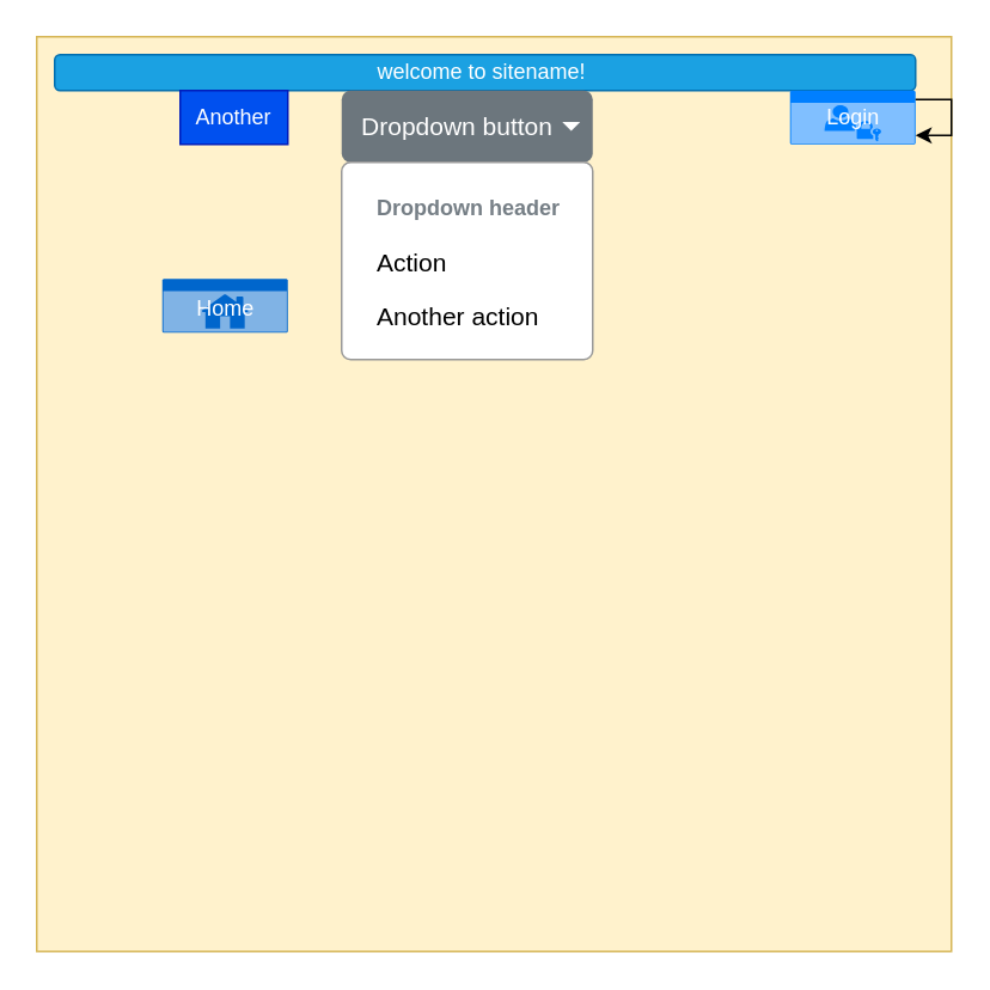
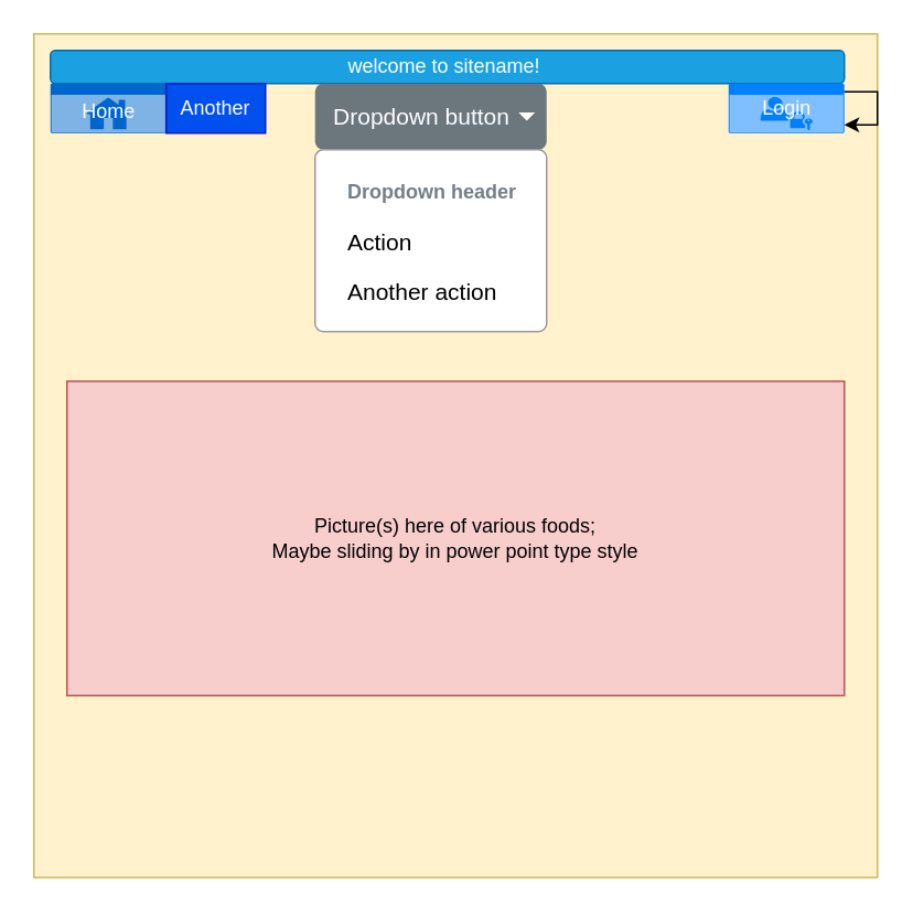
- <mxCell id="5" value="Home" style="html=1;strokeColor=none;fillColor=#0066CC;labelPosition=center;verticalLabelPosition=middle;verticalAlign=top;align=center;fontSize=12;outlineConnect=0;spacingTop=3;fontColor=#FFFFFF;sketch=0;shape=mxgraph.sitemap.home;" parent="1" vertex="1"><mxGeometry x="90" y="155" width="70" height="30" as="geometry" /></mxCell>
+ <mxCell id="5" value="Home" style="html=1;strokeColor=none;fillColor=#0066CC;labelPosition=center;verticalLabelPosition=middle;verticalAlign=top;align=center;fontSize=12;outlineConnect=0;spacingTop=3;fontColor=#FFFFFF;sketch=0;shape=mxgraph.sitemap.home;" parent="1" vertex="1"><mxGeometry x="30" y="50" width="70" height="30" as="geometry" /></mxCell>
+ <mxCell id="14" value="Picture(s) here of various foods;&lt;br&gt;Maybe sliding by in power point type style" style="rounded=0;whiteSpace=wrap;html=1;fillColor=#f8cecc;strokeColor=#b85450;" parent="1" vertex="1"><mxGeometry x="40" y="230" width="470" height="190" as="geometry" /></mxCell>
